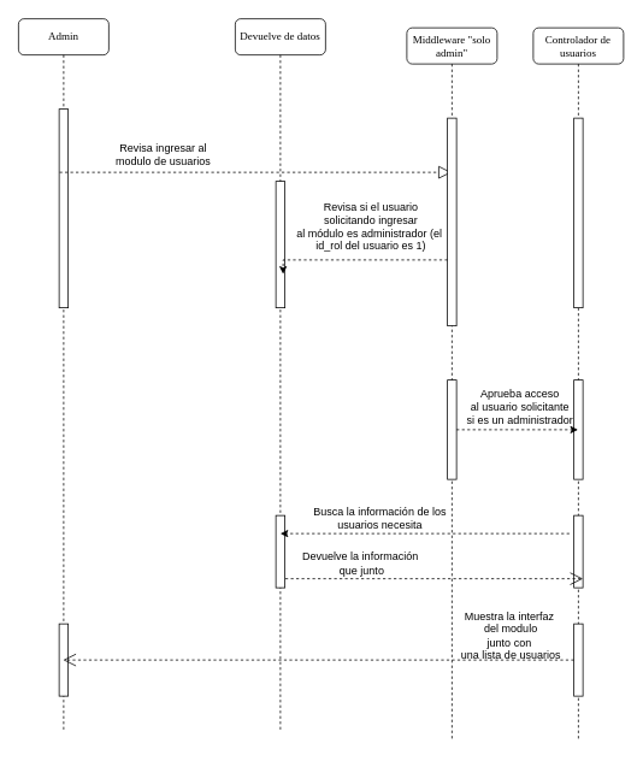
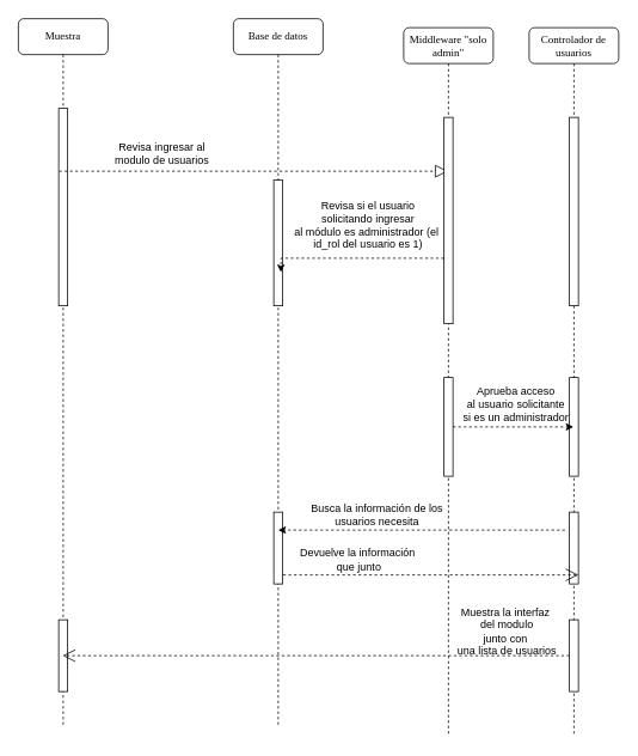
- <mxCell id="5" value="Admin" style="shape=umlLifeline;perimeter=lifelinePerimeter;whiteSpace=wrap;html=1;container=1;collapsible=0;recursiveResize=0;outlineConnect=0;rounded=1;shadow=0;comic=0;labelBackgroundColor=none;strokeWidth=1;fontFamily=Verdana;fontSize=12;align=center;" parent="1" vertex="1"><mxGeometry x="20" y="20" width="100" height="790" as="geometry" /></mxCell>
+ <mxCell id="5" value="Muestra" style="shape=umlLifeline;perimeter=lifelinePerimeter;whiteSpace=wrap;html=1;container=1;collapsible=0;recursiveResize=0;outlineConnect=0;rounded=1;shadow=0;comic=0;labelBackgroundColor=none;strokeWidth=1;fontFamily=Verdana;fontSize=12;align=center;" parent="1" vertex="1"><mxGeometry x="20" y="20" width="100" height="790" as="geometry" /></mxCell>
- <mxCell id="2" value="Devuelve de datos" style="shape=umlLifeline;perimeter=lifelinePerimeter;whiteSpace=wrap;html=1;container=1;collapsible=0;recursiveResize=0;outlineConnect=0;rounded=1;shadow=0;comic=0;labelBackgroundColor=none;strokeWidth=1;fontFamily=Verdana;fontSize=12;align=center;" parent="1" vertex="1"><mxGeometry x="260" y="20" width="100" height="790" as="geometry" /></mxCell>
+ <mxCell id="2" value="Base de datos" style="shape=umlLifeline;perimeter=lifelinePerimeter;whiteSpace=wrap;html=1;container=1;collapsible=0;recursiveResize=0;outlineConnect=0;rounded=1;shadow=0;comic=0;labelBackgroundColor=none;strokeWidth=1;fontFamily=Verdana;fontSize=12;align=center;" parent="1" vertex="1"><mxGeometry x="260" y="20" width="100" height="790" as="geometry" /></mxCell>
